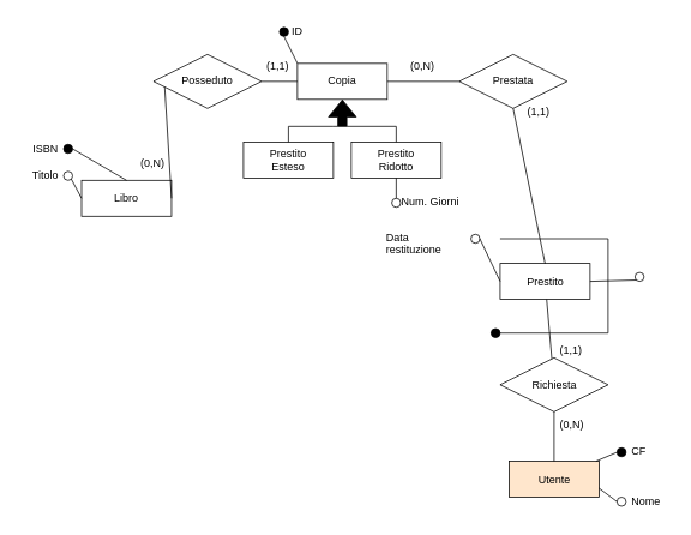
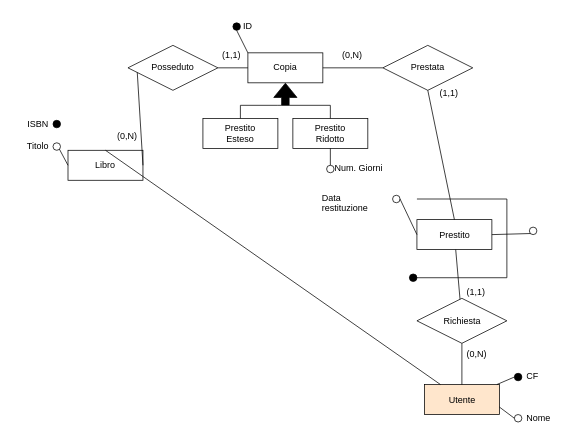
- <mxCell id="15" value="" style="endArrow=none;html=1;rounded=0;entryX=1;entryY=0.5;entryDx=0;entryDy=0;exitX=0.5;exitY=0;exitDx=0;exitDy=0;" parent="1" source="4" target="11" edge="1"><mxGeometry width="50" height="50" relative="1" as="geometry"><mxPoint x="470" y="450" as="sourcePoint" /><mxPoint x="520" y="400" as="targetPoint" /></mxGeometry></mxCell>
+ <mxCell id="15" value="" style="endArrow=none;html=1;rounded=0;exitX=0.5;exitY=0;exitDx=0;exitDy=0;" parent="1" source="4" target="3" edge="1"><mxGeometry width="50" height="50" relative="1" as="geometry"><mxPoint x="470" y="450" as="sourcePoint" /><mxPoint x="520" y="400" as="targetPoint" /></mxGeometry></mxCell>
